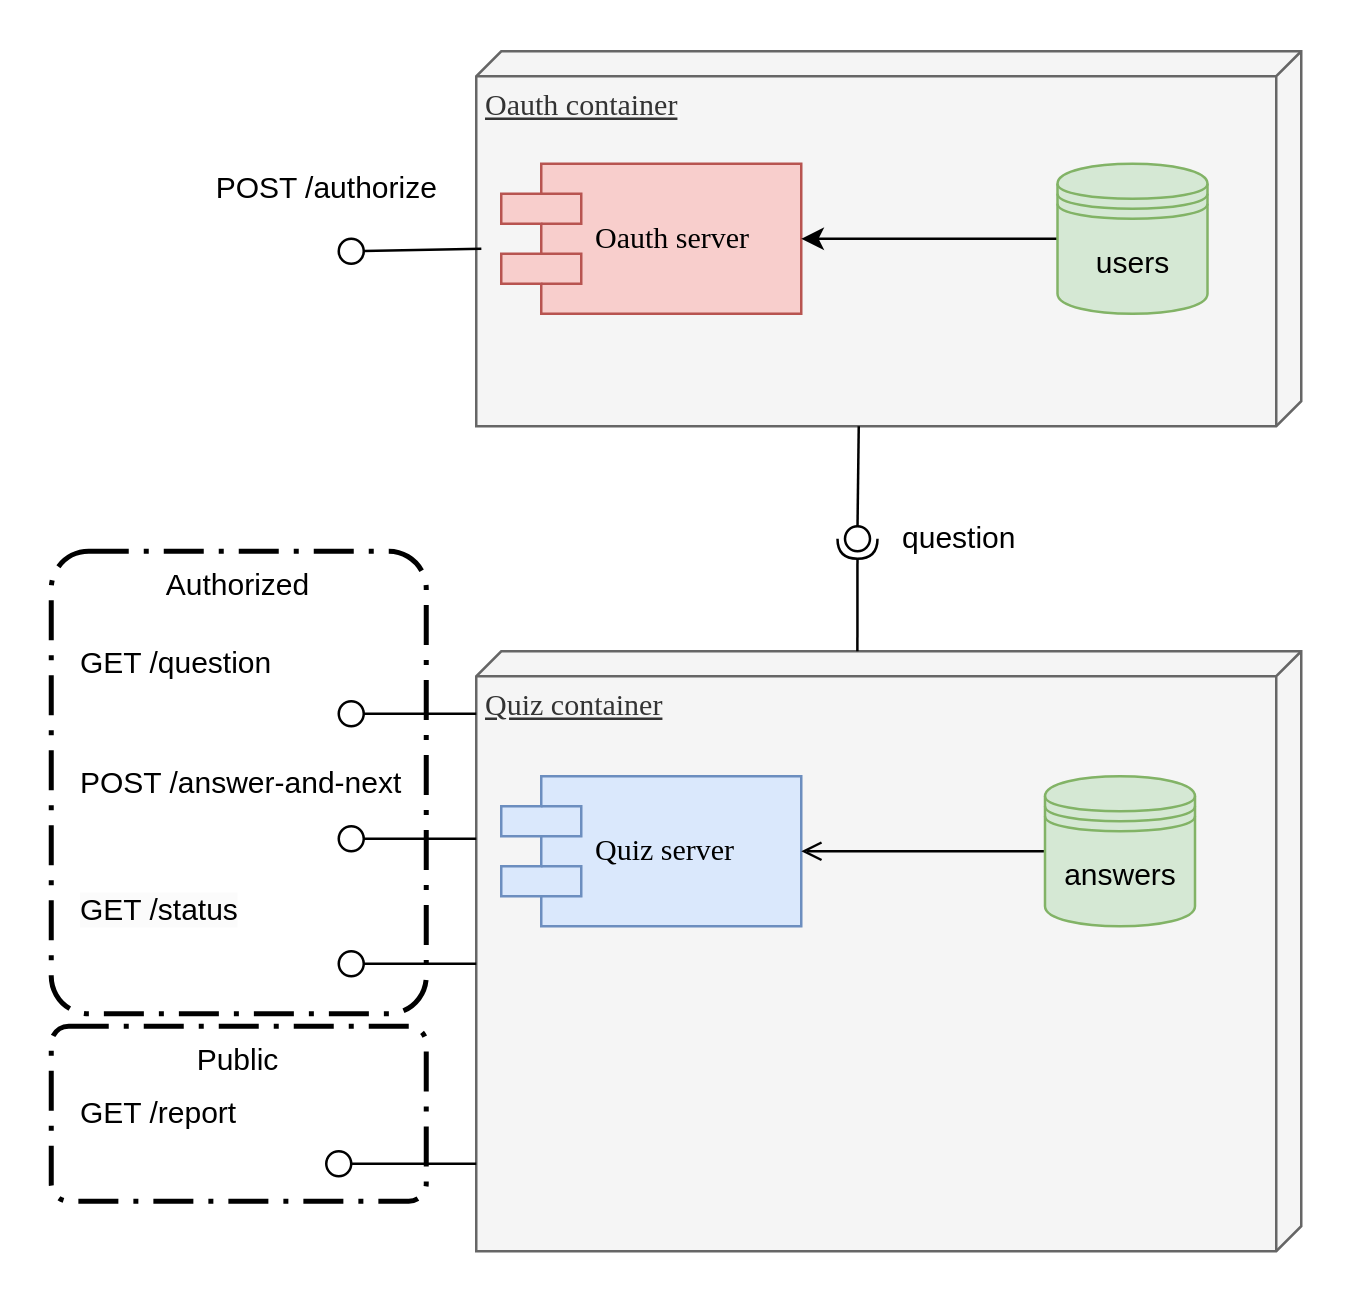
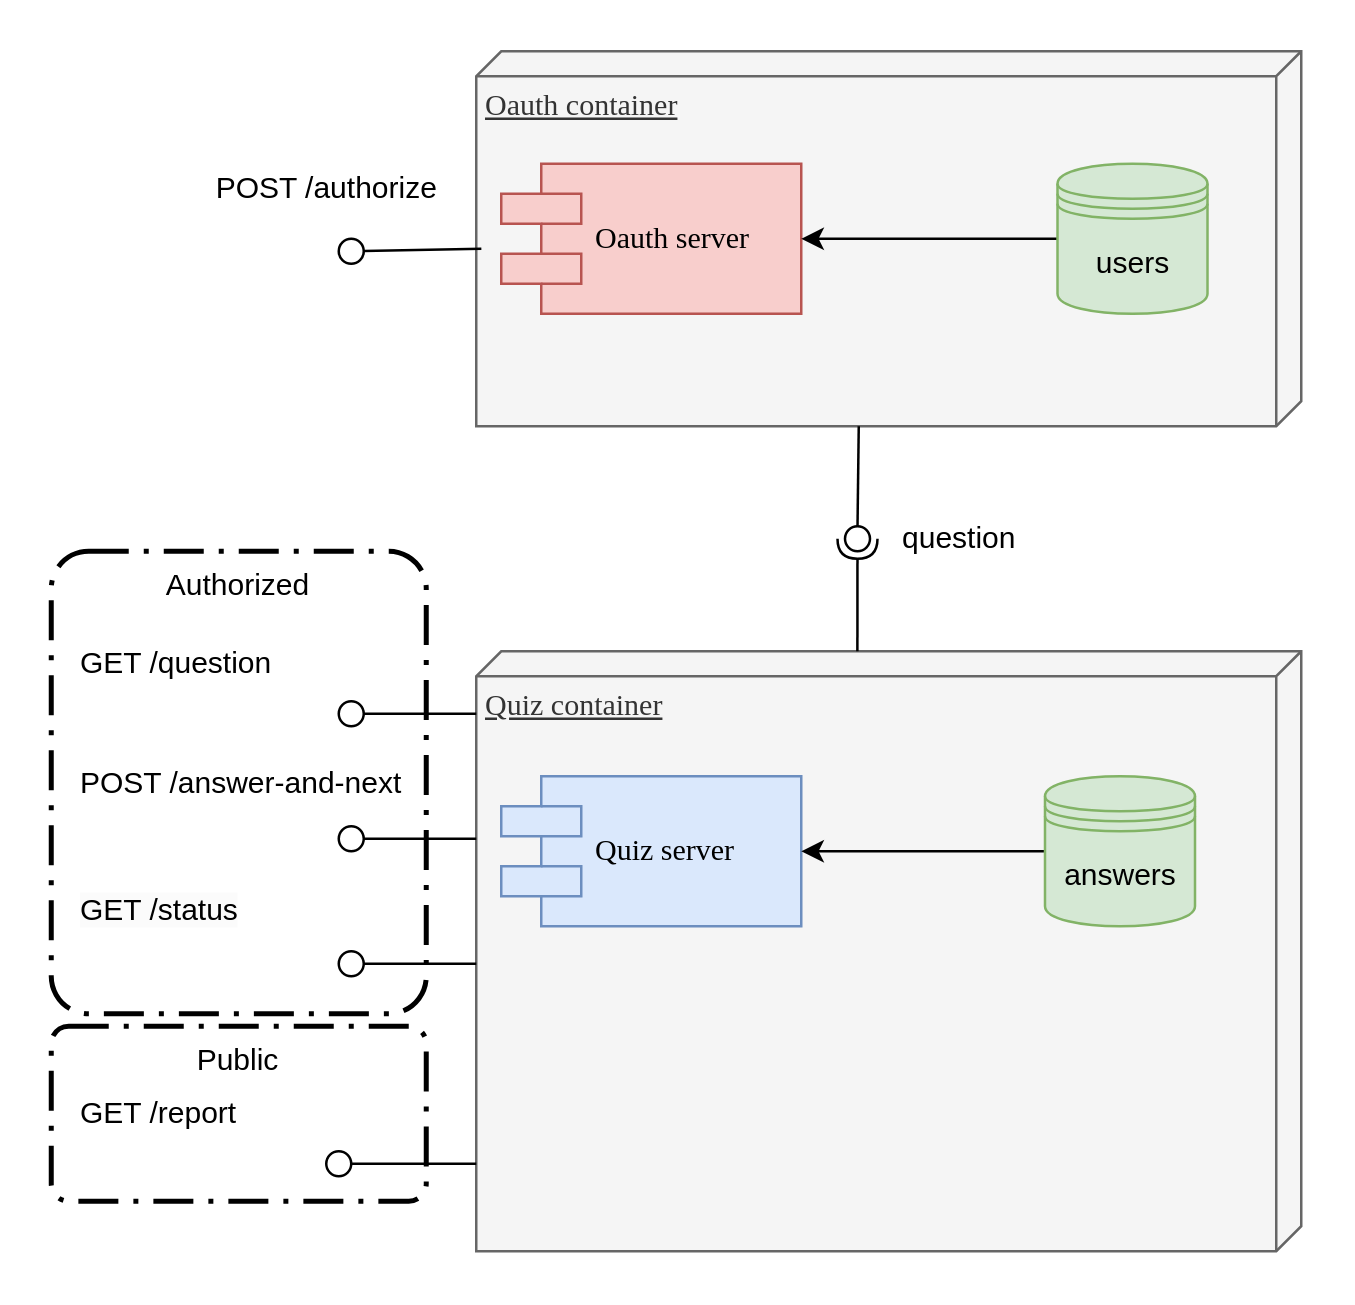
- <mxCell id="20" style="edgeStyle=orthogonalEdgeStyle;rounded=0;orthogonalLoop=1;jettySize=auto;html=1;endArrow=open;" parent="1" source="21" target="6" edge="1"><mxGeometry relative="1" as="geometry" /></mxCell>
+ <mxCell id="20" style="edgeStyle=orthogonalEdgeStyle;rounded=0;orthogonalLoop=1;jettySize=auto;html=1;" parent="1" source="21" target="6" edge="1"><mxGeometry relative="1" as="geometry" /></mxCell>
